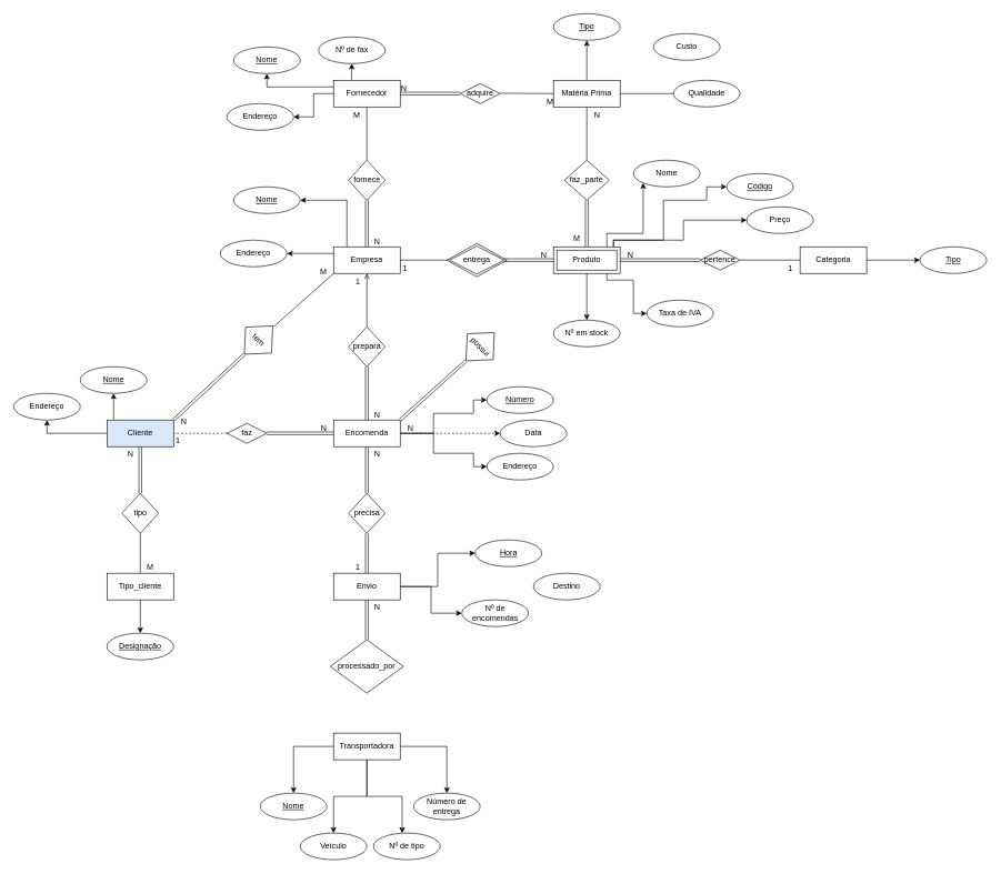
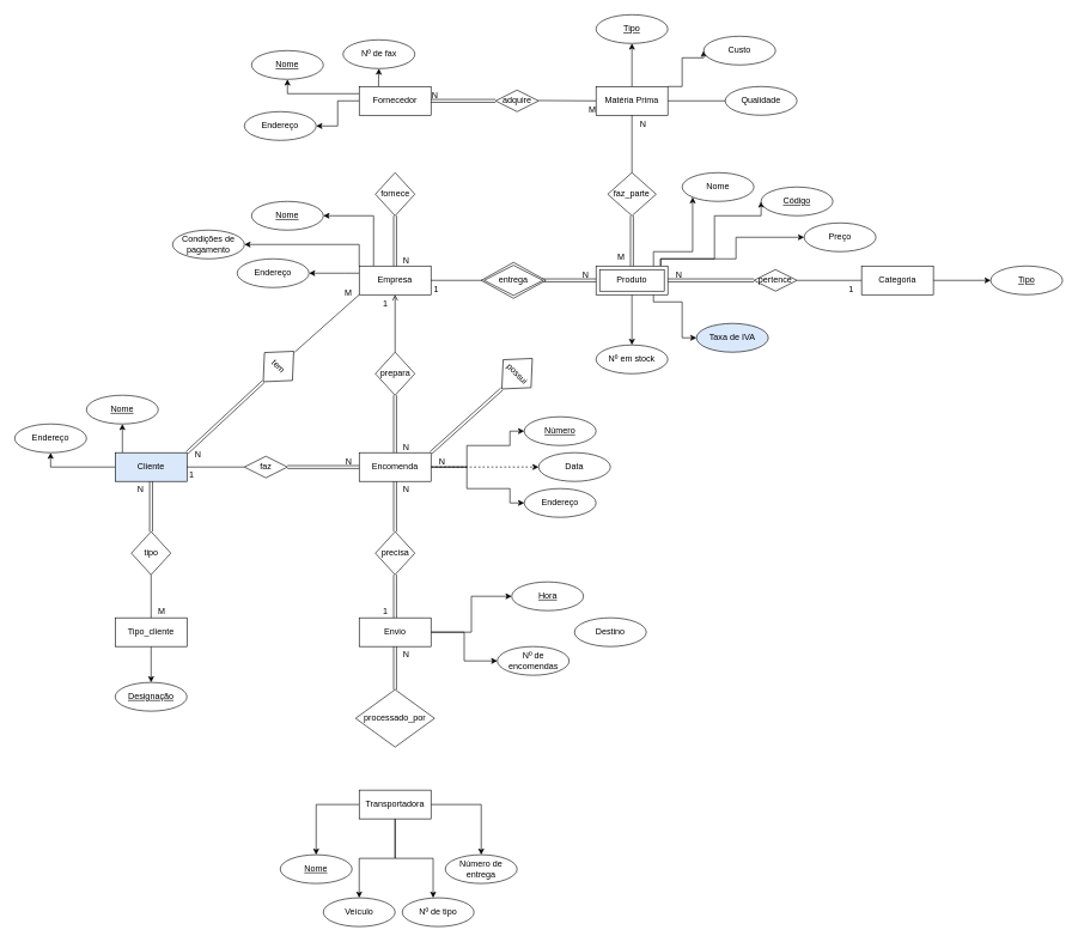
+ <mxCell id="11" style="edgeStyle=orthogonalEdgeStyle;rounded=0;orthogonalLoop=1;jettySize=auto;html=1;entryX=0;entryY=0.5;entryDx=0;entryDy=0;" parent="1" source="13" target="55" edge="1"><mxGeometry relative="1" as="geometry"><mxPoint x="960" y="80" as="targetPoint" /><Array as="points"><mxPoint x="950" y="120" /><mxPoint x="950" y="80" /></Array></mxGeometry></mxCell>
- <mxCell id="29" value="" style="endArrow=none;html=1;rounded=0;entryX=0.5;entryY=1;entryDx=0;entryDy=0;exitX=1;exitY=0.5;exitDx=0;exitDy=0;" parent="1" source="26" target="9" edge="1"><mxGeometry relative="1" as="geometry"><mxPoint x="470" y="310" as="sourcePoint" /><mxPoint x="630" y="310" as="targetPoint" /></mxGeometry></mxCell>
- <mxCell id="30" value="M" style="resizable=0;html=1;align=right;verticalAlign=bottom;" parent="29" connectable="0" vertex="1"><mxGeometry x="1" relative="1" as="geometry"><mxPoint x="-10" y="20" as="offset" /></mxGeometry></mxCell>
- <mxCell id="60" value="Código" style="ellipse;whiteSpace=wrap;html=1;align=center;fontStyle=4;" parent="1" vertex="1"><mxGeometry x="1090" y="260" width="100" height="40" as="geometry" /></mxCell>
+ <mxCell id="60" value="Código" style="ellipse;whiteSpace=wrap;html=1;align=center;fontStyle=4;" parent="1" vertex="1"><mxGeometry x="1060" y="260" width="100" height="40" as="geometry" /></mxCell>
+ <mxCell id="59" value="Condições de pagamento" style="ellipse;whiteSpace=wrap;html=1;align=center;" parent="1" vertex="1"><mxGeometry x="240" y="320" width="100" height="40" as="geometry" /></mxCell>
+ <mxCell id="4" style="edgeStyle=orthogonalEdgeStyle;rounded=0;orthogonalLoop=1;jettySize=auto;html=1;entryX=1;entryY=0.5;entryDx=0;entryDy=0;" parent="1" source="5" target="59" edge="1"><mxGeometry relative="1" as="geometry"><Array as="points"><mxPoint x="500" y="340" /></Array></mxGeometry></mxCell>
- <mxCell id="114" value="Taxa de IVA" style="ellipse;whiteSpace=wrap;html=1;align=center;" parent="1" vertex="1"><mxGeometry x="970" y="450" width="100" height="40" as="geometry" /></mxCell>
+ <mxCell id="114" value="Taxa de IVA" style="ellipse;whiteSpace=wrap;html=1;align=center;fillColor=#dae8fc;" parent="1" vertex="1"><mxGeometry x="970" y="450" width="100" height="40" as="geometry" /></mxCell>
- <mxCell id="49" value="" style="endArrow=none;html=1;rounded=0;entryX=1;entryY=0.5;entryDx=0;entryDy=0;exitX=1;exitY=0.5;exitDx=0;exitDy=0;dashed=1;" parent="1" source="46" target="16" edge="1"><mxGeometry relative="1" as="geometry"><mxPoint x="330" y="650" as="sourcePoint" /><mxPoint x="520" y="620" as="targetPoint" /></mxGeometry></mxCell>
+ <mxCell id="49" value="" style="endArrow=none;html=1;rounded=0;entryX=1;entryY=0.5;entryDx=0;entryDy=0;exitX=1;exitY=0.5;exitDx=0;exitDy=0;" parent="1" source="46" target="16" edge="1"><mxGeometry relative="1" as="geometry"><mxPoint x="330" y="650" as="sourcePoint" /><mxPoint x="520" y="620" as="targetPoint" /></mxGeometry></mxCell>
